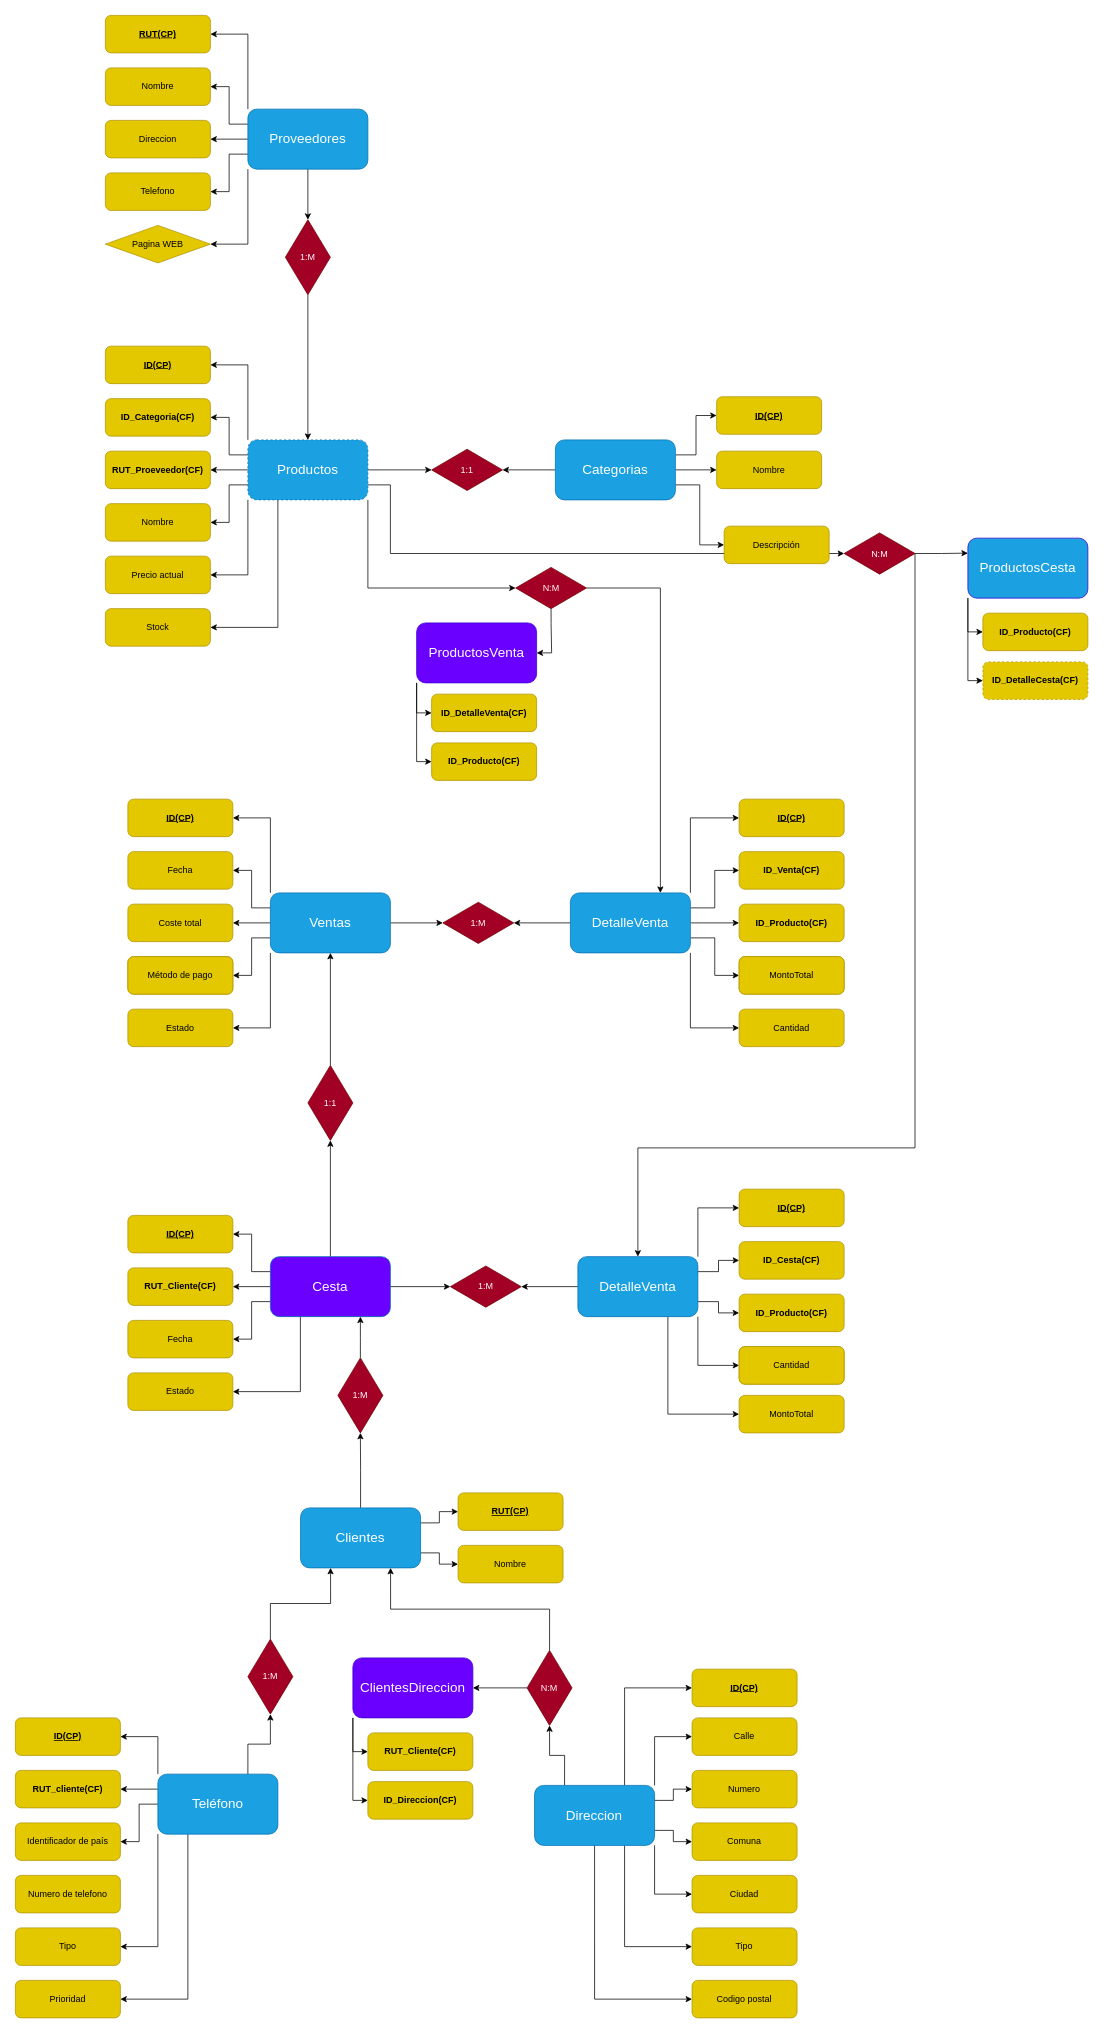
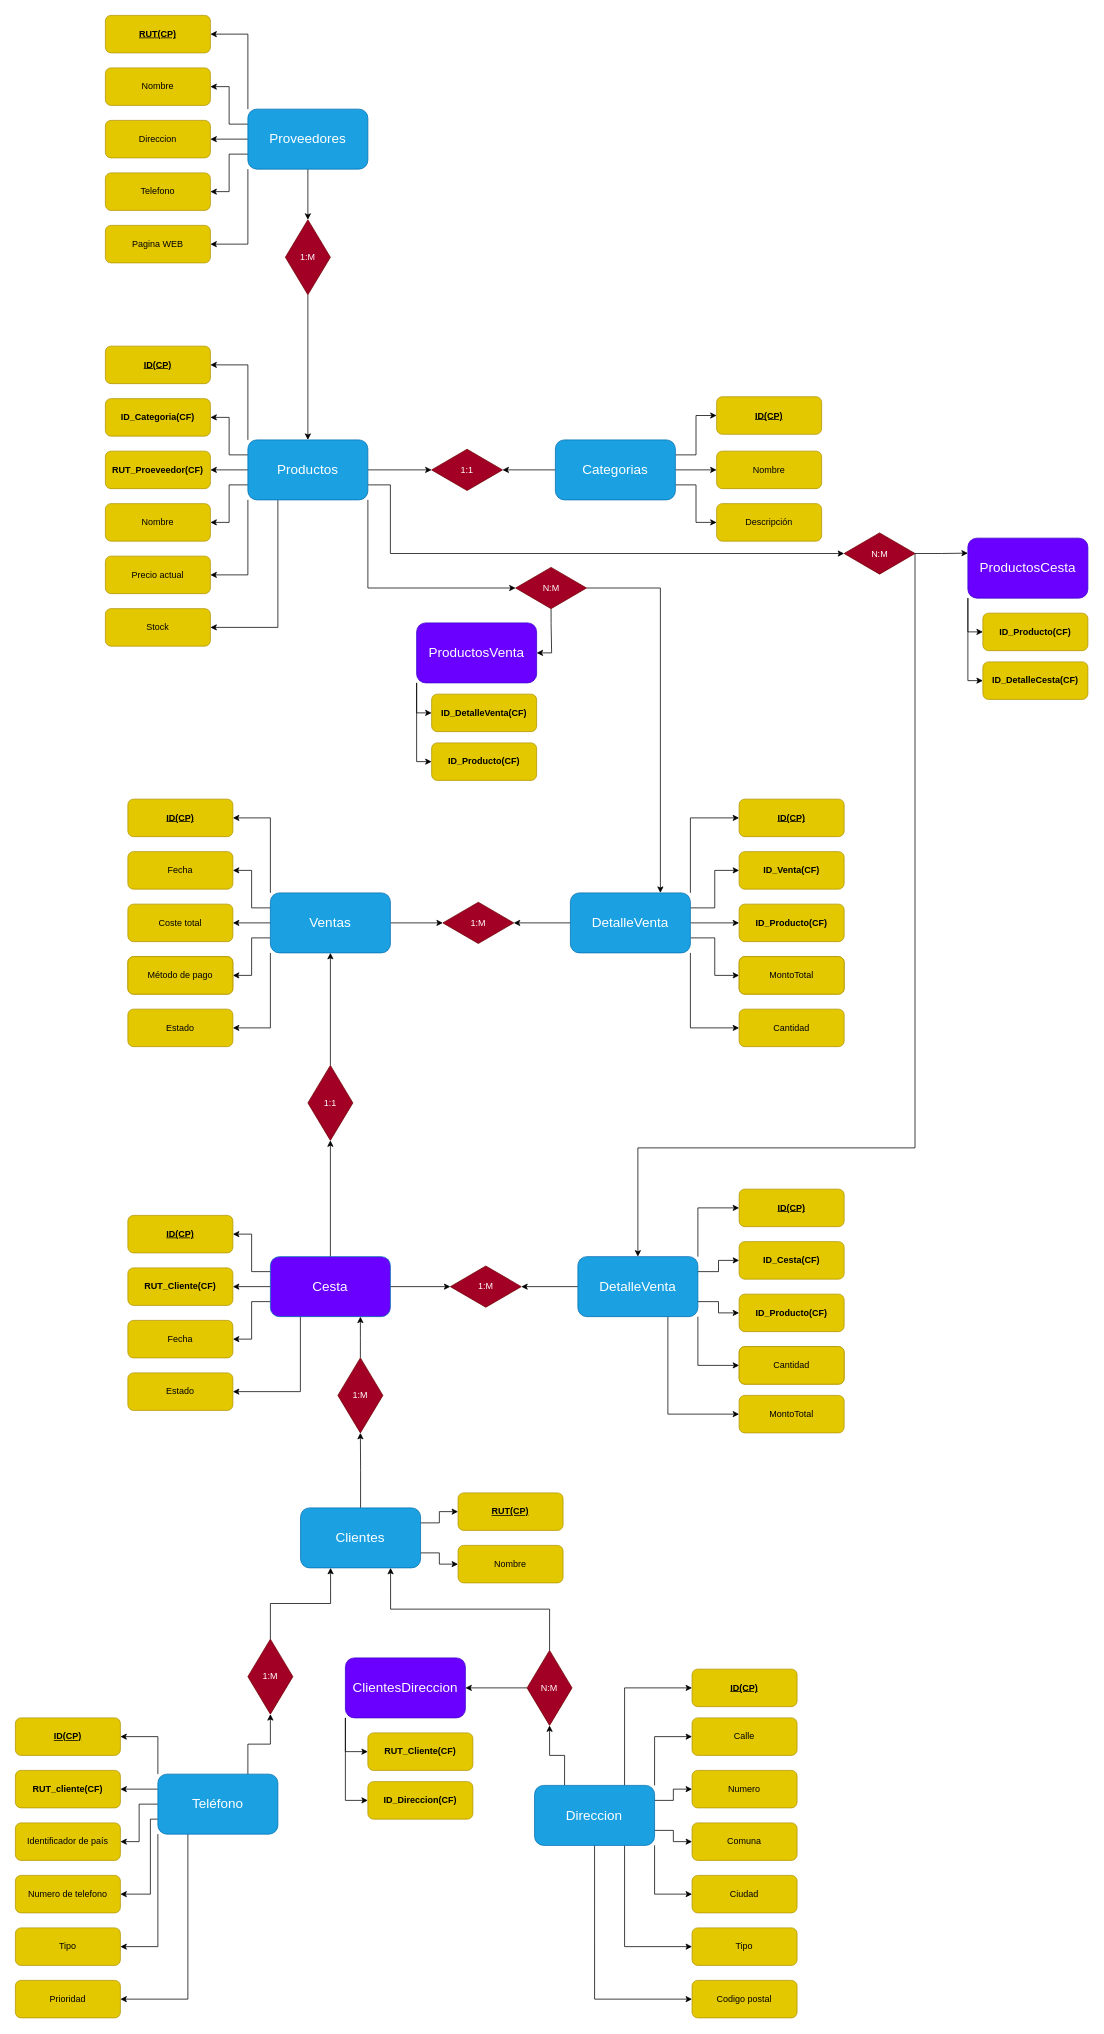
- <mxCell id="13" value="Pagina WEB" style="rhombus;whiteSpace=wrap;html=1;fontStyle=0;fillColor=#e3c800;fontColor=#000000;strokeColor=#B09500;shadow=0;" parent="1" vertex="1"><mxGeometry x="140" y="300" width="140" height="50" as="geometry" /></mxCell>
+ <mxCell id="13" value="Pagina WEB" style="rounded=1;whiteSpace=wrap;html=1;fontStyle=0;fillColor=#e3c800;fontColor=#000000;strokeColor=#B09500;shadow=0;" parent="1" vertex="1"><mxGeometry x="140" y="300" width="140" height="50" as="geometry" /></mxCell>
- <mxCell id="59" value="&lt;font style=&quot;font-size: 18px;&quot;&gt;Productos&lt;/font&gt;" style="rounded=1;whiteSpace=wrap;html=1;fillColor=#1ba1e2;fontColor=#ffffff;strokeColor=#006EAF;dashed=1;" parent="1" vertex="1"><mxGeometry x="330" y="586" width="160" height="80" as="geometry" /></mxCell>
+ <mxCell id="59" value="&lt;font style=&quot;font-size: 18px;&quot;&gt;Productos&lt;/font&gt;" style="rounded=1;whiteSpace=wrap;html=1;fillColor=#1ba1e2;fontColor=#ffffff;strokeColor=#006EAF;" parent="1" vertex="1"><mxGeometry x="330" y="586" width="160" height="80" as="geometry" /></mxCell>
- <mxCell id="73" value="Descripción" style="rounded=1;whiteSpace=wrap;html=1;fontStyle=0;fillColor=#e3c800;fontColor=#000000;strokeColor=#B09500;" parent="1" vertex="1"><mxGeometry x="965" y="701" width="140" height="50" as="geometry" /></mxCell>
+ <mxCell id="73" value="Descripción" style="rounded=1;whiteSpace=wrap;html=1;fontStyle=0;fillColor=#e3c800;fontColor=#000000;strokeColor=#B09500;" parent="1" vertex="1"><mxGeometry x="955" y="671" width="140" height="50" as="geometry" /></mxCell>
- <mxCell id="156" value="&lt;font style=&quot;font-size: 18px;&quot;&gt;ProductosCesta&lt;/font&gt;" style="rounded=1;whiteSpace=wrap;html=1;fillColor=#1ba1e2;fontColor=#ffffff;strokeColor=#3700CC;" vertex="1" parent="1"><mxGeometry x="1290" y="717" width="160" height="80" as="geometry" /></mxCell>
+ <mxCell id="156" value="&lt;font style=&quot;font-size: 18px;&quot;&gt;ProductosCesta&lt;/font&gt;" style="rounded=1;whiteSpace=wrap;html=1;fillColor=#6a00ff;fontColor=#ffffff;strokeColor=#3700CC;" vertex="1" parent="1"><mxGeometry x="1290" y="717" width="160" height="80" as="geometry" /></mxCell>
- <mxCell id="158" value="ID_DetalleCesta(CF)" style="rounded=1;whiteSpace=wrap;html=1;fontStyle=1;fillColor=#e3c800;fontColor=#000000;strokeColor=#B09500;dashed=1;" vertex="1" parent="1"><mxGeometry x="1310" y="882" width="140" height="50" as="geometry" /></mxCell>
+ <mxCell id="158" value="ID_DetalleCesta(CF)" style="rounded=1;whiteSpace=wrap;html=1;fontStyle=1;fillColor=#e3c800;fontColor=#000000;strokeColor=#B09500;" vertex="1" parent="1"><mxGeometry x="1310" y="882" width="140" height="50" as="geometry" /></mxCell>
- <mxCell id="132" value="&lt;font style=&quot;font-size: 18px;&quot;&gt;ClientesDireccion&lt;/font&gt;" style="rounded=1;whiteSpace=wrap;html=1;fillColor=#6a00ff;fontColor=#ffffff;strokeColor=#3700CC;" parent="1" vertex="1"><mxGeometry x="470" y="2210" width="160" height="80" as="geometry" /></mxCell>
+ <mxCell id="132" value="&lt;font style=&quot;font-size: 18px;&quot;&gt;ClientesDireccion&lt;/font&gt;" style="rounded=1;whiteSpace=wrap;html=1;fillColor=#6a00ff;fontColor=#ffffff;strokeColor=#3700CC;" parent="1" vertex="1"><mxGeometry x="460" y="2210" width="160" height="80" as="geometry" /></mxCell>
+ <mxCell id="23" style="edgeStyle=orthogonalEdgeStyle;rounded=0;orthogonalLoop=1;jettySize=auto;html=1;exitX=0;exitY=0.75;exitDx=0;exitDy=0;entryX=1;entryY=0.5;entryDx=0;entryDy=0;" parent="1" source="27" target="31" edge="1"><mxGeometry relative="1" as="geometry"><Array as="points"><mxPoint x="200" y="2425" /><mxPoint x="200" y="2525" /></Array></mxGeometry></mxCell>
